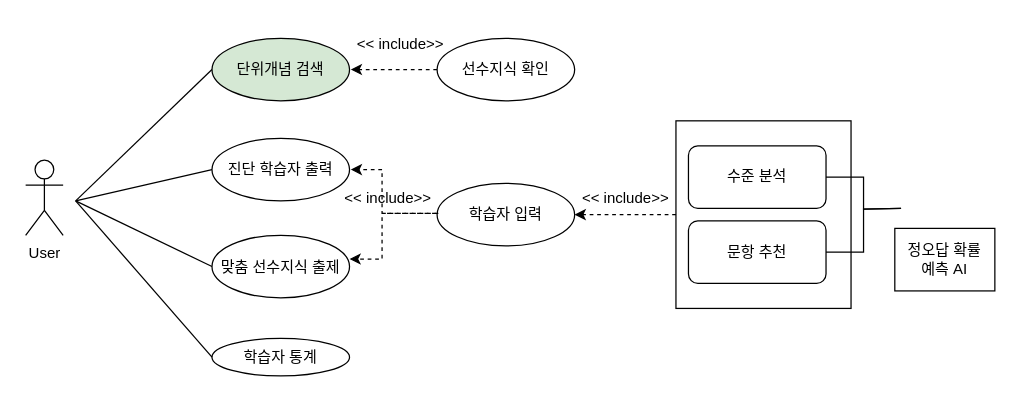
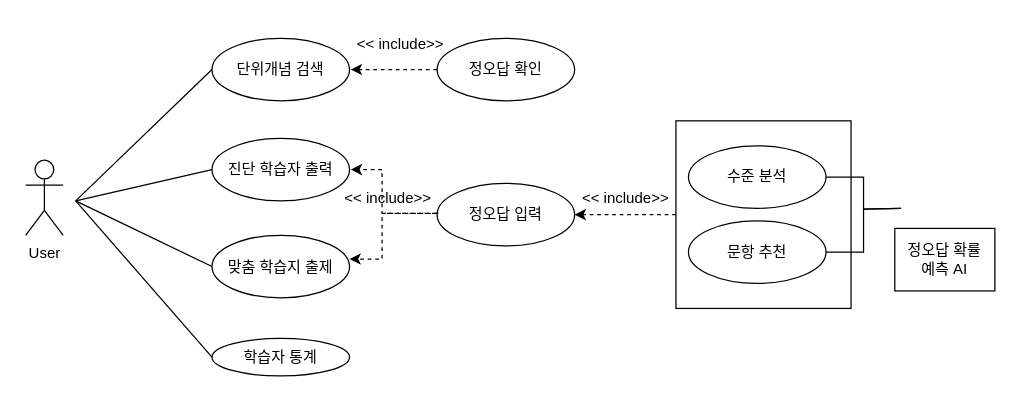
- <mxCell id="3" value="단위개념 검색" style="ellipse;whiteSpace=wrap;html=1;fillColor=#d5e8d4;" parent="1" vertex="1"><mxGeometry x="169" y="30" width="110" height="50" as="geometry" /></mxCell>
+ <mxCell id="3" value="단위개념 검색" style="ellipse;whiteSpace=wrap;html=1;" parent="1" vertex="1"><mxGeometry x="169" y="30" width="110" height="50" as="geometry" /></mxCell>
- <mxCell id="11" value="선수지식 확인" style="ellipse;whiteSpace=wrap;html=1;" vertex="1" parent="1"><mxGeometry x="349" y="30" width="110" height="50" as="geometry" /></mxCell>
+ <mxCell id="11" value="정오답 확인" style="ellipse;whiteSpace=wrap;html=1;" vertex="1" parent="1"><mxGeometry x="349" y="30" width="110" height="50" as="geometry" /></mxCell>
- <mxCell id="23" value="수준 분석" style="whiteSpace=wrap;html=1;rounded=1;" parent="20" vertex="1"><mxGeometry x="10" y="20" width="110" height="50" as="geometry" /></mxCell>
+ <mxCell id="23" value="수준 분석" style="ellipse;whiteSpace=wrap;html=1;" parent="20" vertex="1"><mxGeometry x="10" y="20" width="110" height="50" as="geometry" /></mxCell>
- <mxCell id="17" value="학습자 입력" style="ellipse;whiteSpace=wrap;html=1;" vertex="1" parent="1"><mxGeometry x="349" y="146" width="110" height="50" as="geometry" /></mxCell>
+ <mxCell id="17" value="정오답 입력" style="ellipse;whiteSpace=wrap;html=1;" vertex="1" parent="1"><mxGeometry x="349" y="146" width="110" height="50" as="geometry" /></mxCell>
- <mxCell id="25" value="문항 추천" style="whiteSpace=wrap;html=1;rounded=1;" parent="20" vertex="1"><mxGeometry x="10" y="80" width="110" height="50" as="geometry" /></mxCell>
+ <mxCell id="25" value="문항 추천" style="ellipse;whiteSpace=wrap;html=1;" parent="20" vertex="1"><mxGeometry x="10" y="80" width="110" height="50" as="geometry" /></mxCell>
- <mxCell id="5" value="맞춤 선수지식 출제" style="ellipse;whiteSpace=wrap;html=1;" vertex="1" parent="1"><mxGeometry x="169" y="187.5" width="110" height="50" as="geometry" /></mxCell>
+ <mxCell id="5" value="맞춤 학습지 출제" style="ellipse;whiteSpace=wrap;html=1;" vertex="1" parent="1"><mxGeometry x="169" y="187.5" width="110" height="50" as="geometry" /></mxCell>
